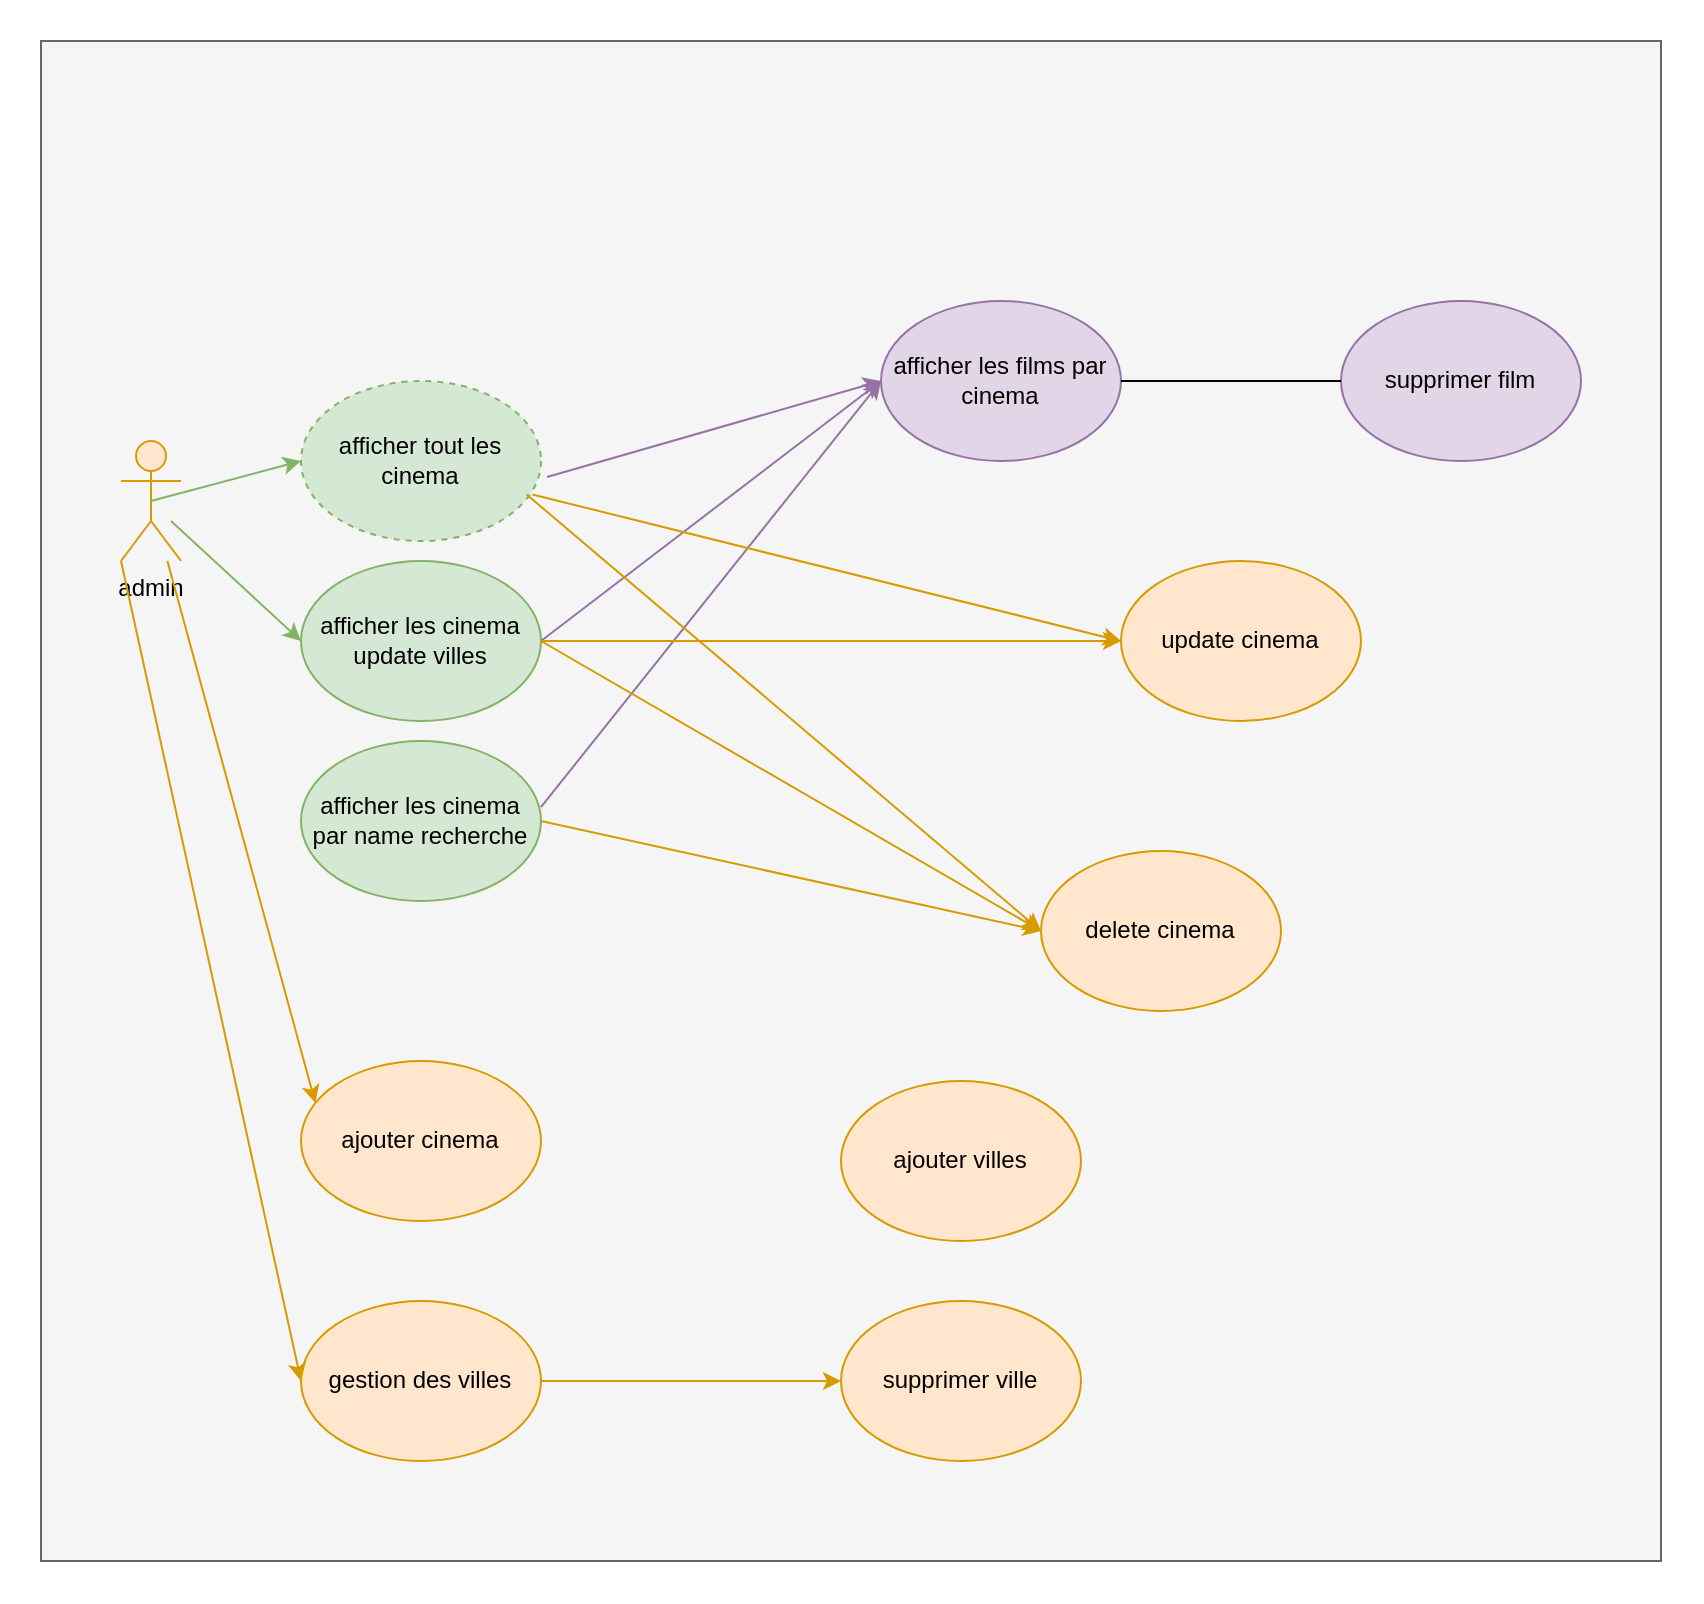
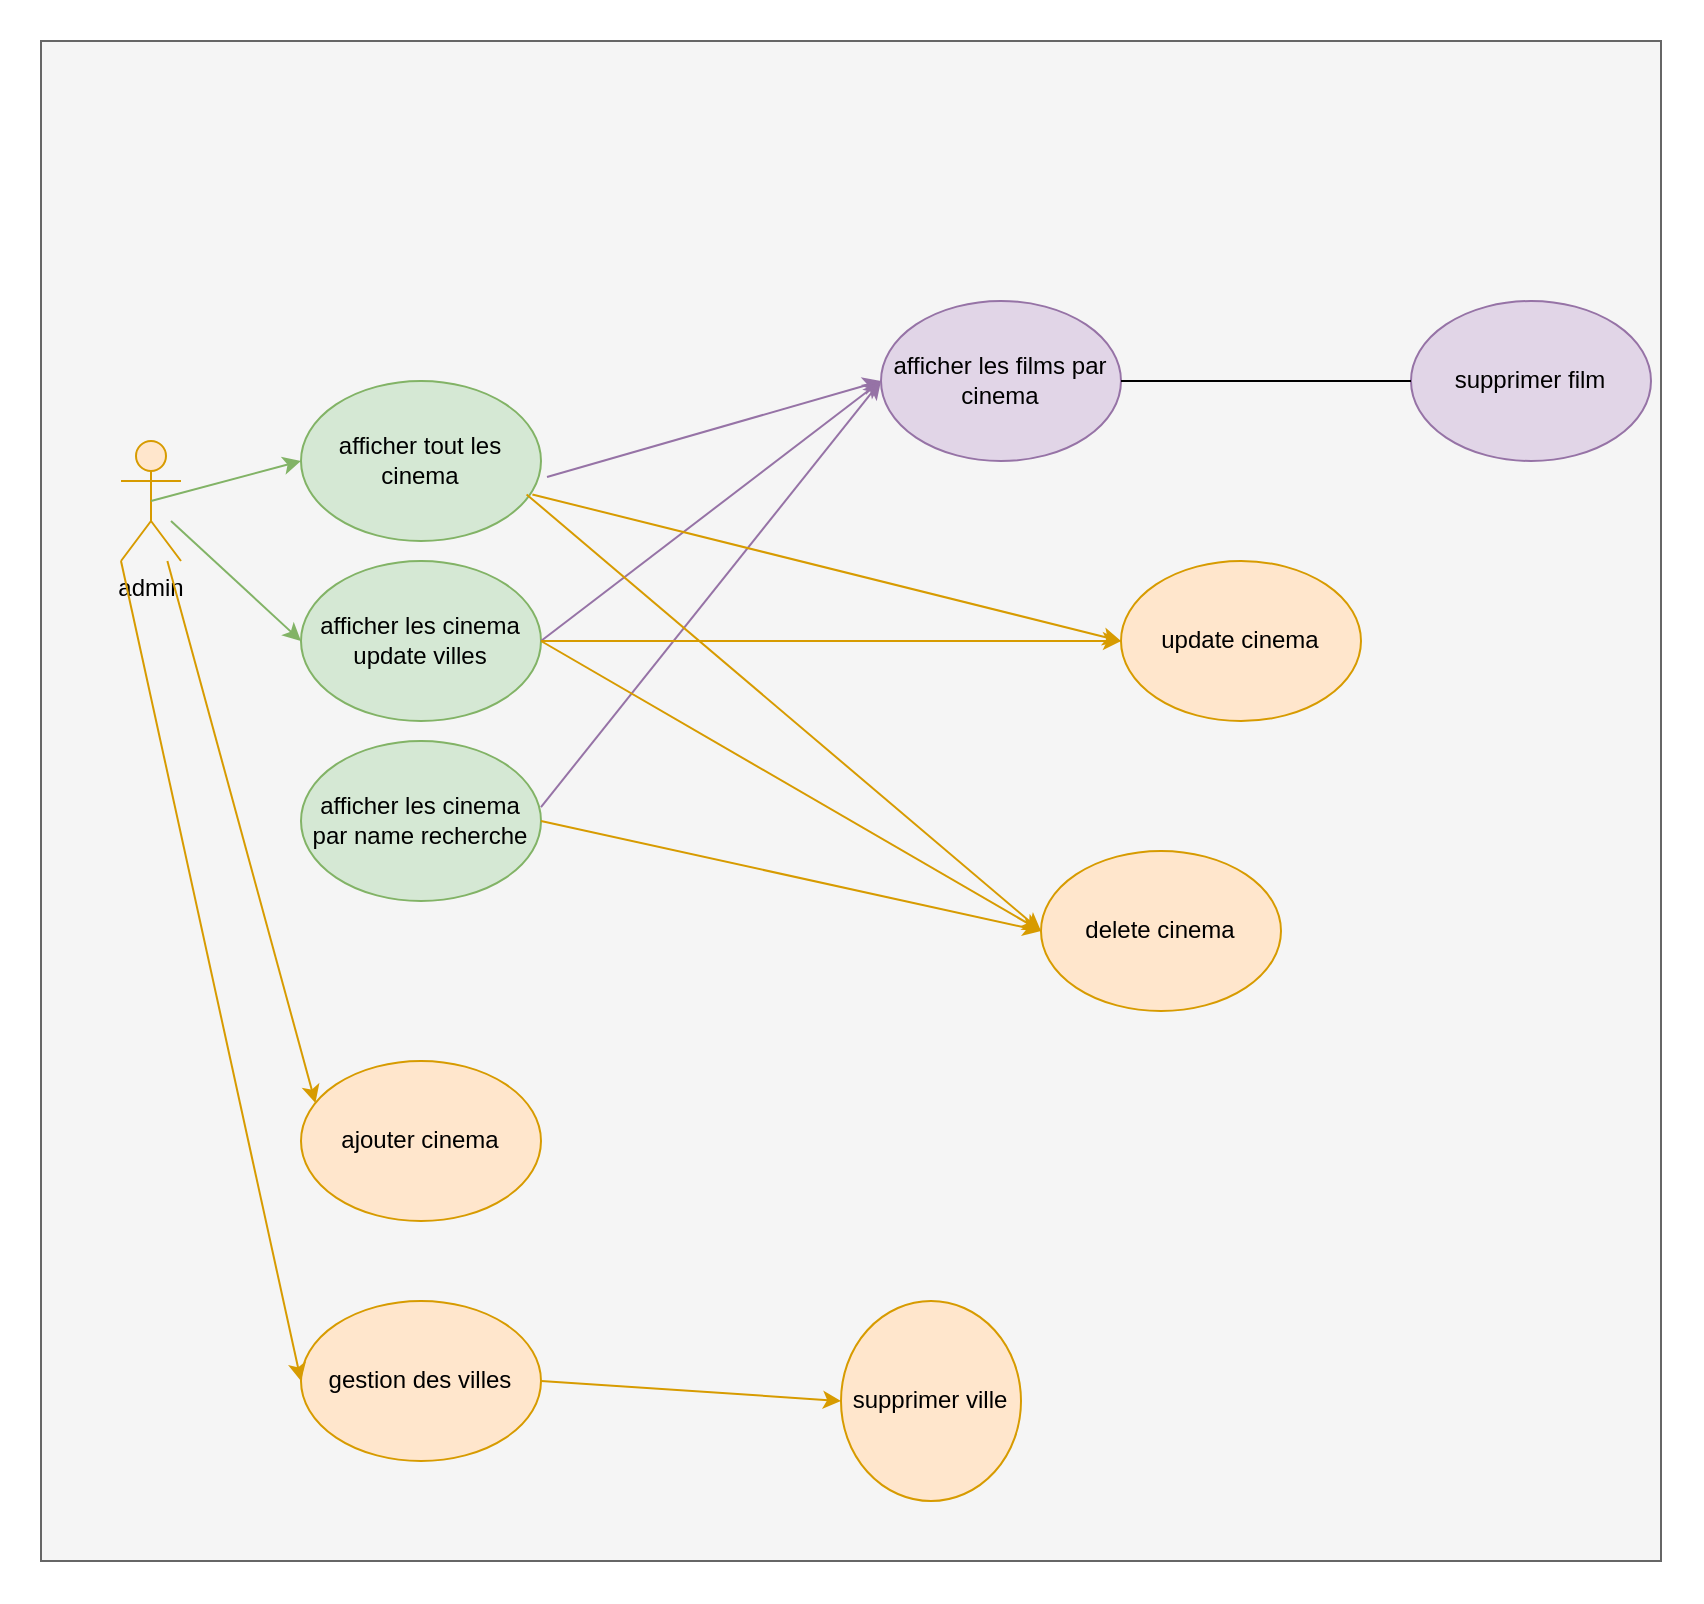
- <mxCell id="16" value="supprimer film" style="ellipse;whiteSpace=wrap;html=1;fillColor=#e1d5e7;strokeColor=#9673a6;" vertex="1" parent="1"><mxGeometry x="670" y="150" width="120" height="80" as="geometry" /></mxCell>
+ <mxCell id="16" value="supprimer film" style="ellipse;whiteSpace=wrap;html=1;fillColor=#e1d5e7;strokeColor=#9673a6;" vertex="1" parent="1"><mxGeometry x="705" y="150" width="120" height="80" as="geometry" /></mxCell>
- <mxCell id="4" value="afficher tout les cinema" style="ellipse;whiteSpace=wrap;html=1;fillColor=#d5e8d4;strokeColor=#82b366;dashed=1;" vertex="1" parent="1"><mxGeometry x="150" y="190" width="120" height="80" as="geometry" /></mxCell>
+ <mxCell id="4" value="afficher tout les cinema" style="ellipse;whiteSpace=wrap;html=1;fillColor=#d5e8d4;strokeColor=#82b366;" vertex="1" parent="1"><mxGeometry x="150" y="190" width="120" height="80" as="geometry" /></mxCell>
- <mxCell id="14" value="ajouter villes" style="ellipse;whiteSpace=wrap;html=1;fillColor=#ffe6cc;strokeColor=#d79b00;" vertex="1" parent="1"><mxGeometry x="420" y="540" width="120" height="80" as="geometry" /></mxCell>
- <mxCell id="20" value="supprimer ville" style="ellipse;whiteSpace=wrap;html=1;fillColor=#ffe6cc;strokeColor=#d79b00;" vertex="1" parent="1"><mxGeometry x="420" y="650" width="120" height="80" as="geometry" /></mxCell>
+ <mxCell id="20" value="supprimer ville" style="ellipse;whiteSpace=wrap;html=1;fillColor=#ffe6cc;strokeColor=#d79b00;" vertex="1" parent="1"><mxGeometry x="420" y="650" width="90" height="100" as="geometry" /></mxCell>
